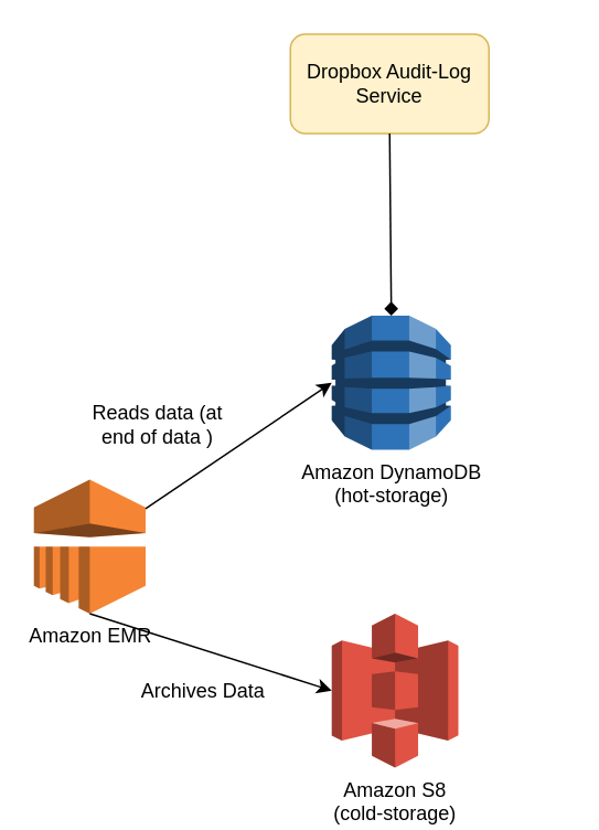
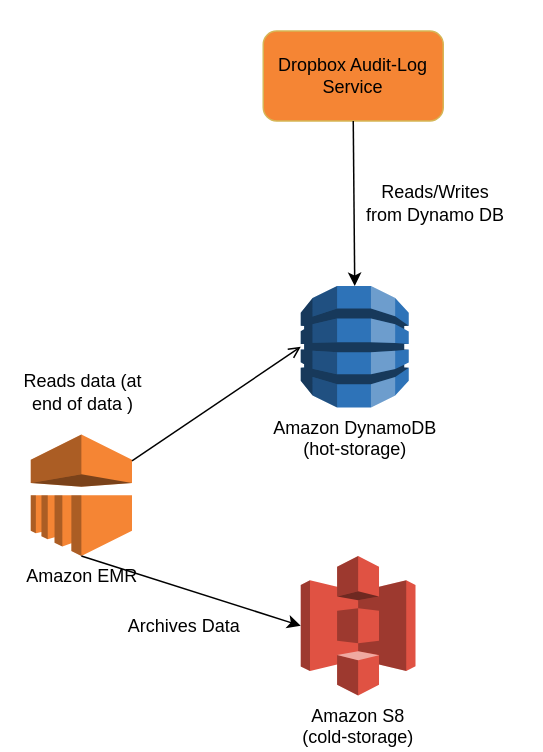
- <mxCell id="6" value="Dropbox Audit-Log Service" style="rounded=1;whiteSpace=wrap;html=1;fillColor=#fff2cc;strokeColor=#d6b656;" vertex="1" parent="1"><mxGeometry x="175" y="20" width="120" height="60" as="geometry" /></mxCell>
+ <mxCell id="6" value="Dropbox Audit-Log Service" style="rounded=1;whiteSpace=wrap;html=1;fillColor=#f58534;strokeColor=#d6b656;" vertex="1" parent="1"><mxGeometry x="175" y="20" width="120" height="60" as="geometry" /></mxCell>
+ <mxCell id="8" value="Reads/Writes from Dynamo DB" style="text;html=1;strokeColor=none;fillColor=none;align=center;verticalAlign=middle;whiteSpace=wrap;rounded=0;" vertex="1" parent="1"><mxGeometry x="240" y="120" width="100" height="30" as="geometry" /></mxCell>
- <mxCell id="7" value="" style="endArrow=diamond;html=1;rounded=0;exitX=0.5;exitY=1;exitDx=0;exitDy=0;entryX=0.5;entryY=0;entryDx=0;entryDy=0;entryPerimeter=0;" edge="1" parent="1" source="6" target="2"><mxGeometry width="50" height="50" relative="1" as="geometry"><mxPoint x="270" y="290" as="sourcePoint" /><mxPoint x="320" y="240" as="targetPoint" /></mxGeometry></mxCell>
+ <mxCell id="7" value="" style="endArrow=classic;html=1;rounded=0;exitX=0.5;exitY=1;exitDx=0;exitDy=0;entryX=0.5;entryY=0;entryDx=0;entryDy=0;entryPerimeter=0;" edge="1" parent="1" source="6" target="2"><mxGeometry width="50" height="50" relative="1" as="geometry"><mxPoint x="270" y="290" as="sourcePoint" /><mxPoint x="320" y="240" as="targetPoint" /></mxGeometry></mxCell>
- <mxCell id="5" value="" style="endArrow=classic;html=1;rounded=0;entryX=0;entryY=0.5;entryDx=0;entryDy=0;entryPerimeter=0;" edge="1" parent="1" source="4" target="2"><mxGeometry width="50" height="50" relative="1" as="geometry"><mxPoint x="270" y="290" as="sourcePoint" /><mxPoint x="320" y="240" as="targetPoint" /></mxGeometry></mxCell>
+ <mxCell id="5" value="" style="endArrow=open;html=1;rounded=0;entryX=0;entryY=0.5;entryDx=0;entryDy=0;entryPerimeter=0;" edge="1" parent="1" source="4" target="2"><mxGeometry width="50" height="50" relative="1" as="geometry"><mxPoint x="270" y="290" as="sourcePoint" /><mxPoint x="320" y="240" as="targetPoint" /></mxGeometry></mxCell>
- <mxCell id="9" value="Reads data (at end of data )" style="text;html=1;strokeColor=none;fillColor=none;align=center;verticalAlign=middle;whiteSpace=wrap;rounded=0;" vertex="1" parent="1"><mxGeometry x="50" y="241" width="90" height="30" as="geometry" /></mxCell>
+ <mxCell id="9" value="Reads data (at end of data )" style="text;html=1;strokeColor=none;fillColor=none;align=center;verticalAlign=middle;whiteSpace=wrap;rounded=0;" vertex="1" parent="1"><mxGeometry x="10" y="246" width="90" height="30" as="geometry" /></mxCell>
